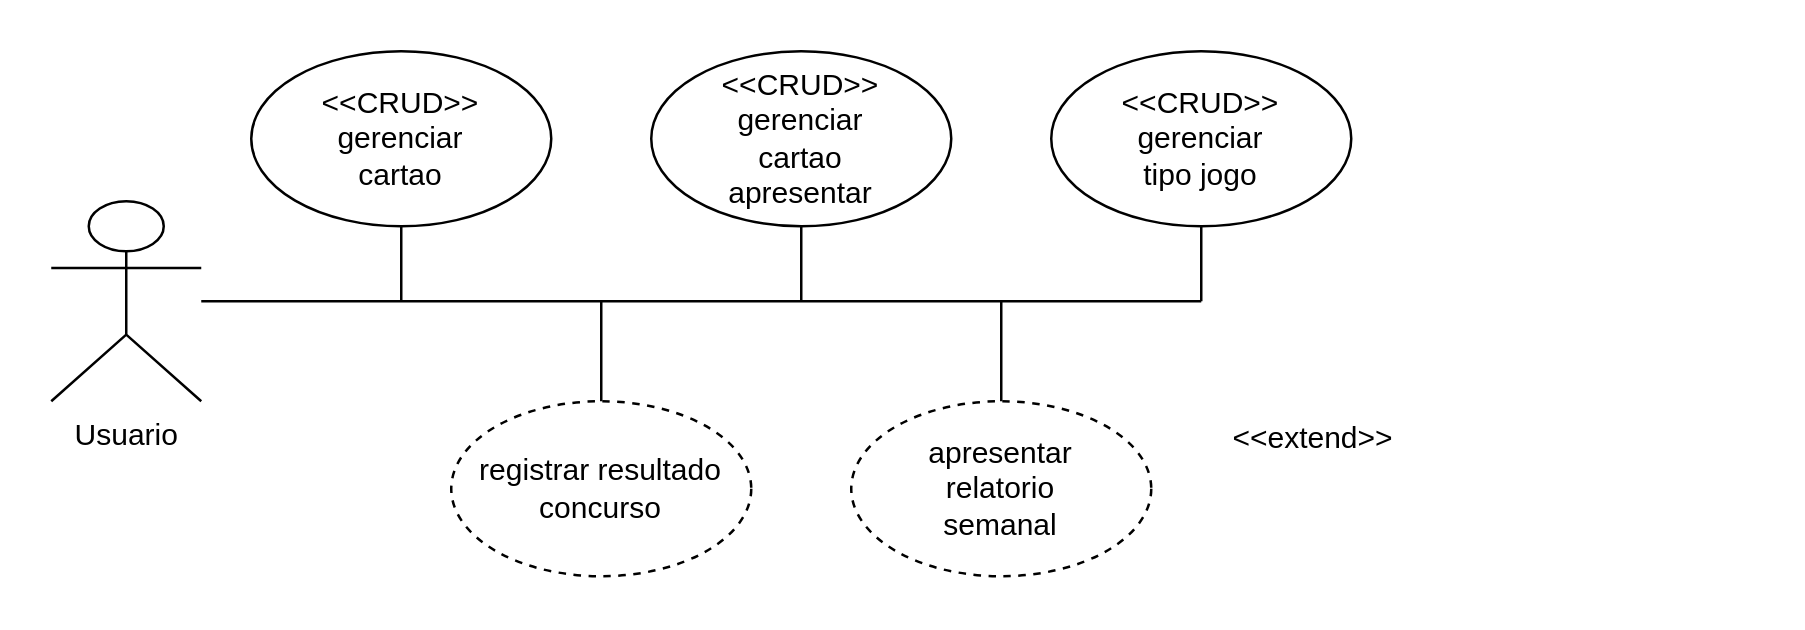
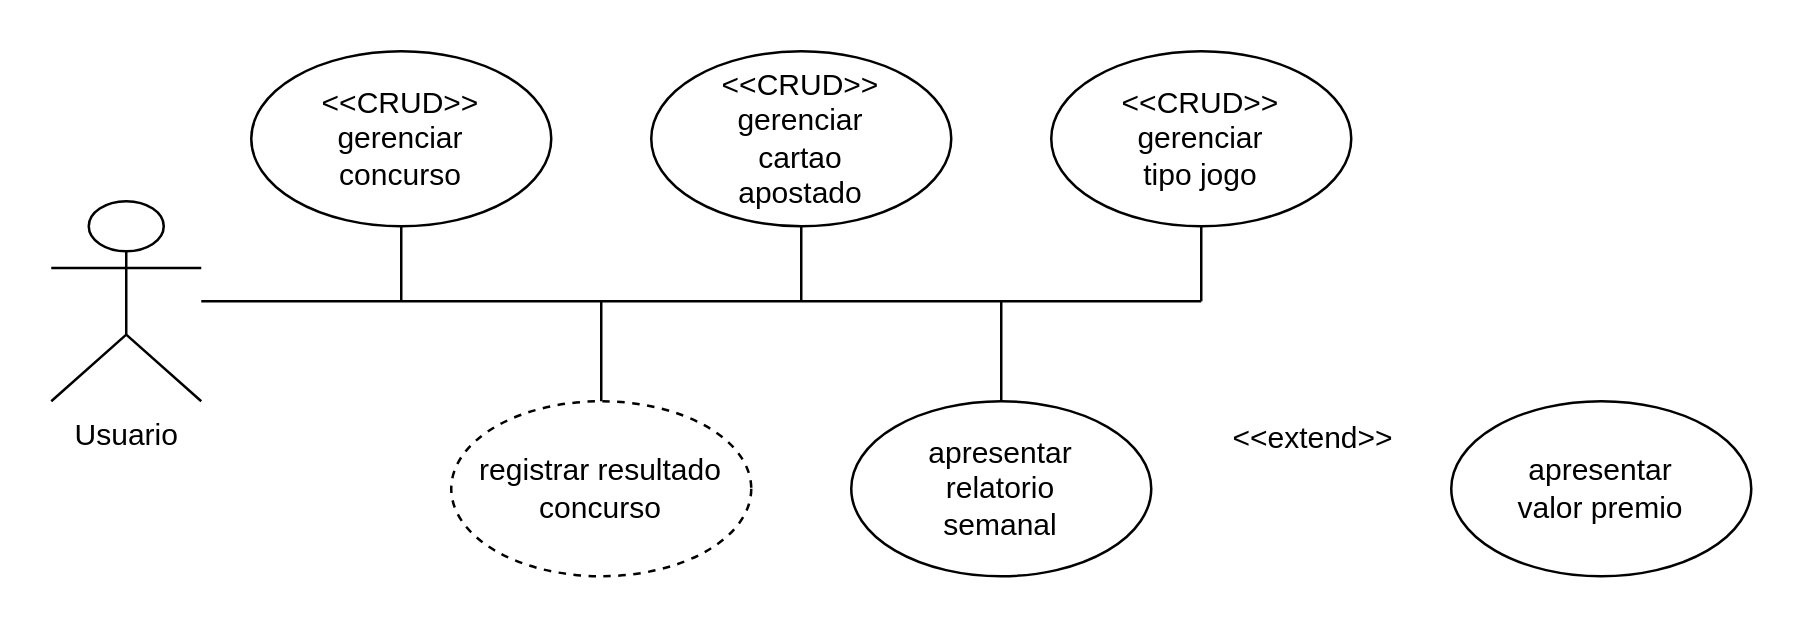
- <mxCell id="6" value="&lt;div&gt;&amp;lt;&amp;lt;CRUD&amp;gt;&amp;gt;&lt;/div&gt;&lt;div&gt;gerenciar&lt;/div&gt;cartao" style="ellipse;whiteSpace=wrap;html=1;" vertex="1" parent="1"><mxGeometry x="100" y="20" width="120" height="70" as="geometry" /></mxCell>
+ <mxCell id="6" value="&lt;div&gt;&amp;lt;&amp;lt;CRUD&amp;gt;&amp;gt;&lt;/div&gt;&lt;div&gt;gerenciar&lt;/div&gt;concurso" style="ellipse;whiteSpace=wrap;html=1;" vertex="1" parent="1"><mxGeometry x="100" y="20" width="120" height="70" as="geometry" /></mxCell>
- <mxCell id="3" value="&lt;div&gt;&amp;lt;&amp;lt;CRUD&amp;gt;&amp;gt;&lt;/div&gt;&lt;div&gt;gerenciar&lt;/div&gt;&lt;div&gt;cartao&lt;/div&gt;&lt;div&gt;apresentar&lt;br&gt;&lt;/div&gt;" style="ellipse;whiteSpace=wrap;html=1;" vertex="1" parent="1"><mxGeometry x="260" y="20" width="120" height="70" as="geometry" /></mxCell>
+ <mxCell id="3" value="&lt;div&gt;&amp;lt;&amp;lt;CRUD&amp;gt;&amp;gt;&lt;/div&gt;&lt;div&gt;gerenciar&lt;/div&gt;&lt;div&gt;cartao&lt;/div&gt;&lt;div&gt;apostado&lt;br&gt;&lt;/div&gt;" style="ellipse;whiteSpace=wrap;html=1;" vertex="1" parent="1"><mxGeometry x="260" y="20" width="120" height="70" as="geometry" /></mxCell>
- <mxCell id="9" value="&lt;div&gt;apresentar&lt;/div&gt;&lt;div&gt;relatorio&lt;/div&gt;&lt;div&gt;semanal&lt;br&gt;&lt;/div&gt;" style="ellipse;whiteSpace=wrap;html=1;dashed=1;" vertex="1" parent="1"><mxGeometry x="340" y="160" width="120" height="70" as="geometry" /></mxCell>
+ <mxCell id="9" value="&lt;div&gt;apresentar&lt;/div&gt;&lt;div&gt;relatorio&lt;/div&gt;&lt;div&gt;semanal&lt;br&gt;&lt;/div&gt;" style="ellipse;whiteSpace=wrap;html=1;" vertex="1" parent="1"><mxGeometry x="340" y="160" width="120" height="70" as="geometry" /></mxCell>
+ <mxCell id="14" value="&lt;div&gt;apresentar&lt;/div&gt;&lt;div&gt;valor premio&lt;br&gt;&lt;/div&gt;" style="ellipse;whiteSpace=wrap;html=1;" vertex="1" parent="1"><mxGeometry x="580" y="160" width="120" height="70" as="geometry" /></mxCell>
